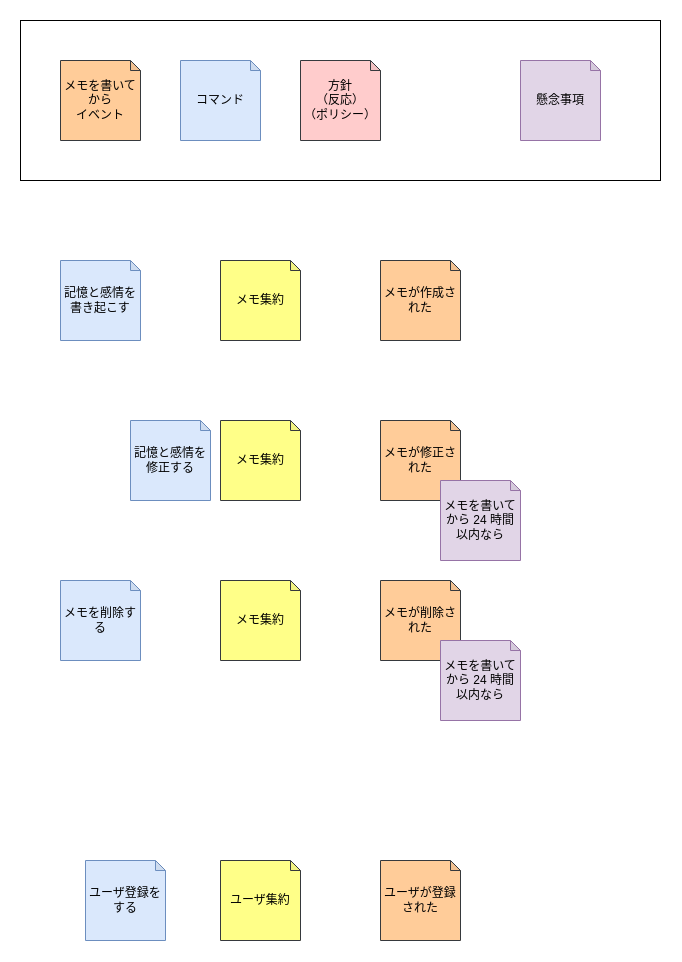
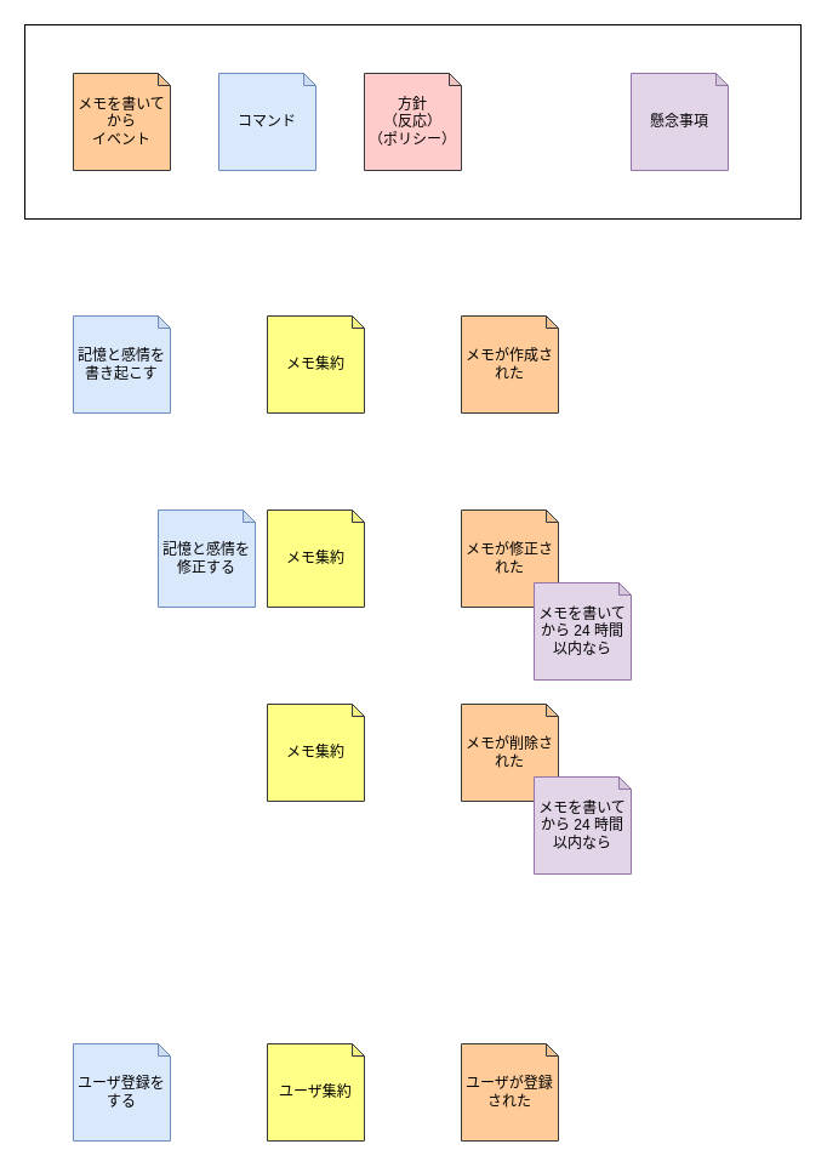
- <mxCell id="12" value="メモを削除する" style="shape=note;whiteSpace=wrap;html=1;backgroundOutline=1;darkOpacity=0.05;size=10;fillColor=#dae8fc;strokeColor=#6c8ebf;" vertex="1" parent="1"><mxGeometry x="60" y="580" width="80" height="80" as="geometry" /></mxCell>
- <mxCell id="18" value="ユーザ登録をする" style="shape=note;whiteSpace=wrap;html=1;backgroundOutline=1;darkOpacity=0.05;size=10;fillColor=#dae8fc;strokeColor=#6c8ebf;" vertex="1" parent="1"><mxGeometry x="85" y="860" width="80" height="80" as="geometry" /></mxCell>
+ <mxCell id="18" value="ユーザ登録をする" style="shape=note;whiteSpace=wrap;html=1;backgroundOutline=1;darkOpacity=0.05;size=10;fillColor=#dae8fc;strokeColor=#6c8ebf;" vertex="1" parent="1"><mxGeometry x="60" y="860" width="80" height="80" as="geometry" /></mxCell>
